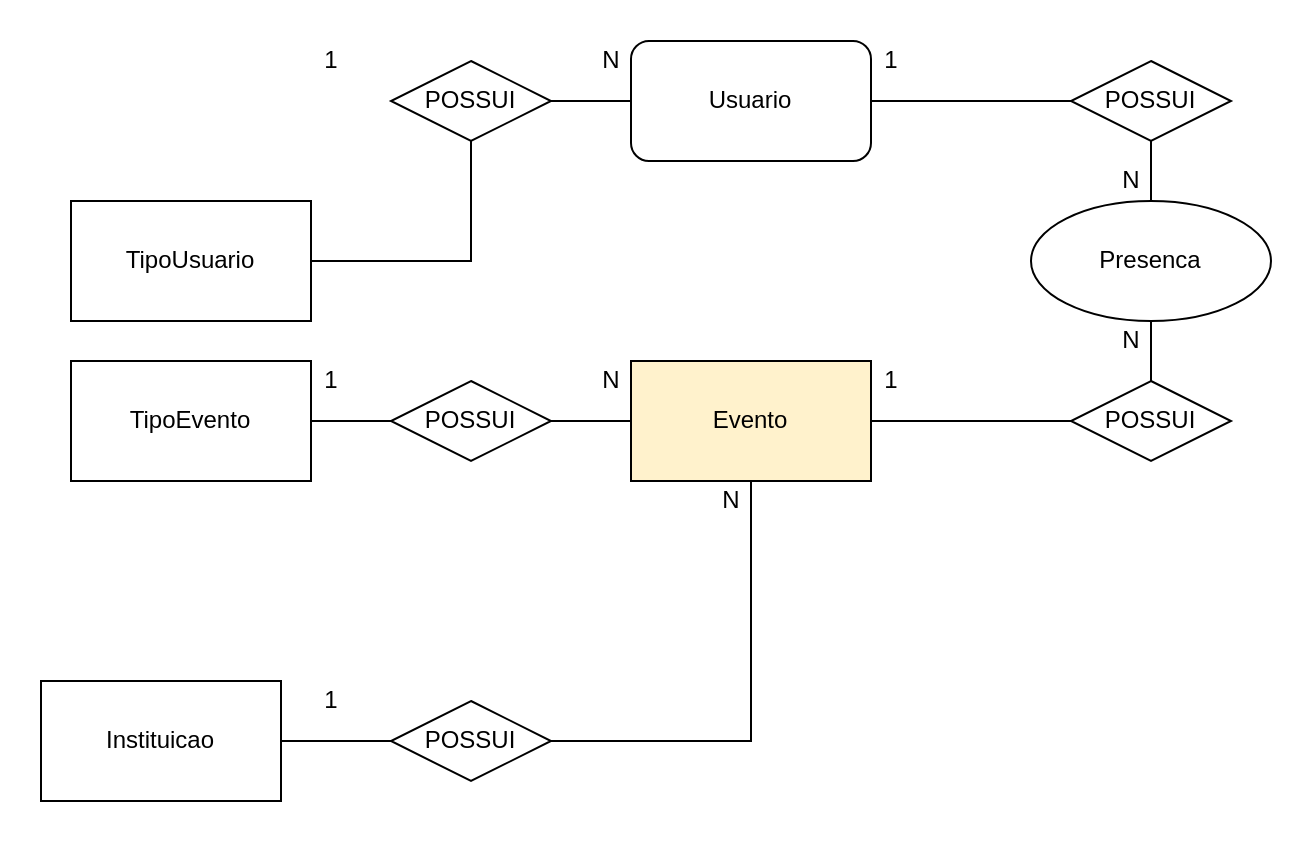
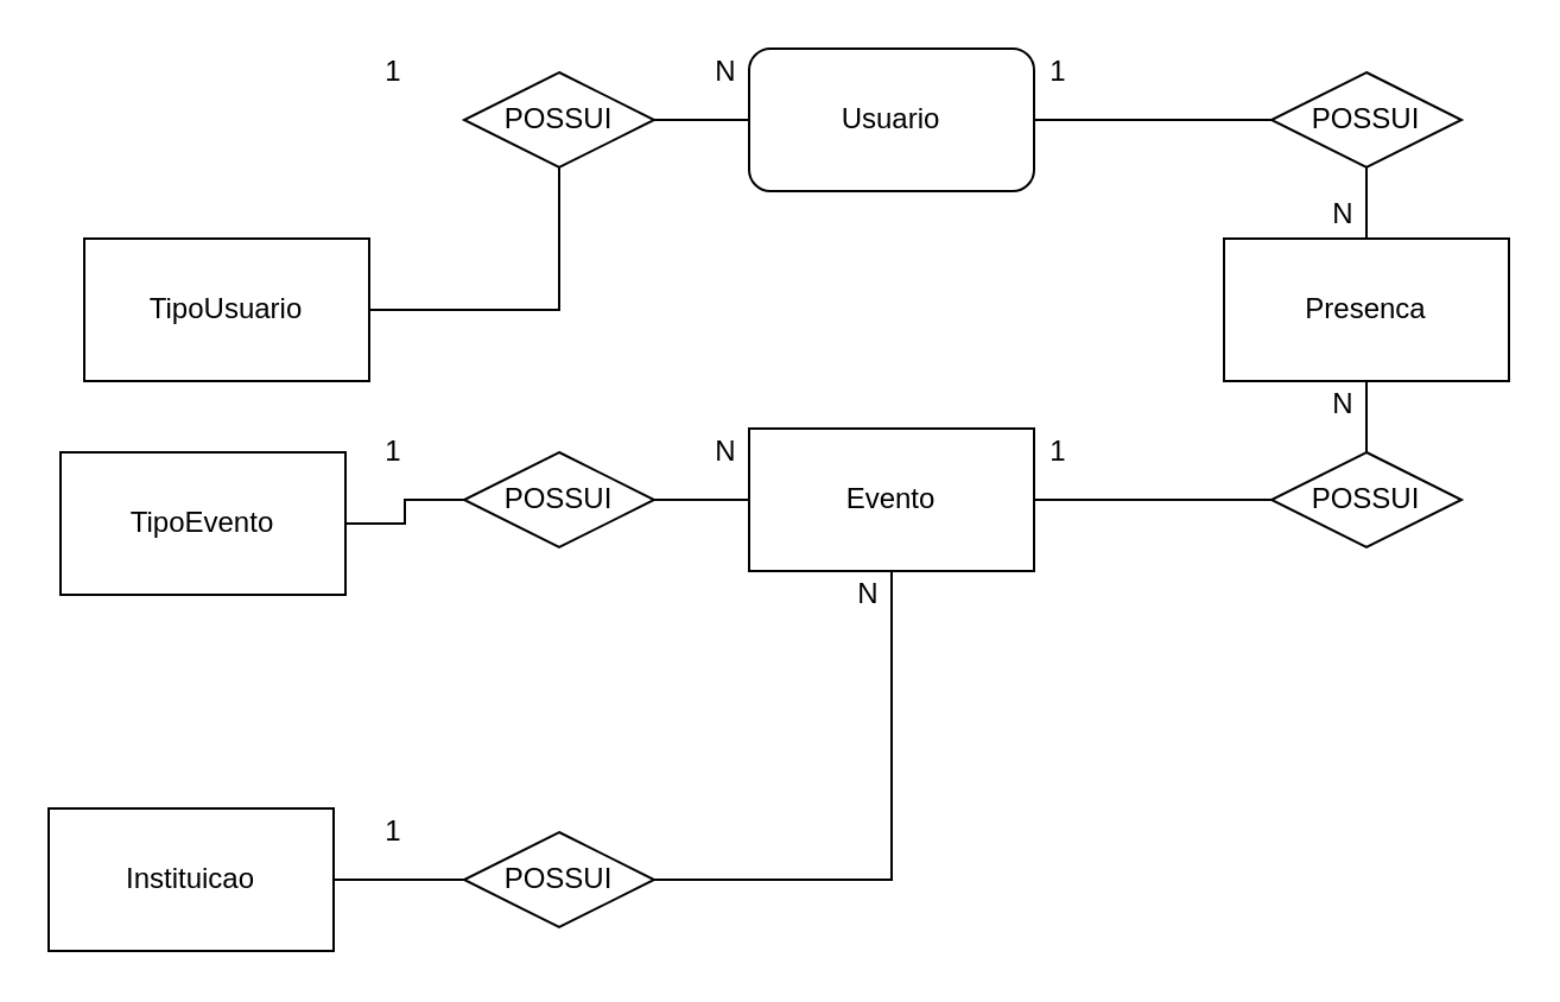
- <mxCell id="13" value="Presenca" style="ellipse;whiteSpace=wrap;html=1;" parent="1" vertex="1"><mxGeometry x="515" y="100" width="120" height="60" as="geometry" /></mxCell>
+ <mxCell id="13" value="Presenca" style="rounded=0;whiteSpace=wrap;html=1;" parent="1" vertex="1"><mxGeometry x="515" y="100" width="120" height="60" as="geometry" /></mxCell>
- <mxCell id="5" value="TipoEvento" style="rounded=0;whiteSpace=wrap;html=1;" parent="1" vertex="1"><mxGeometry x="35" y="180" width="120" height="60" as="geometry" /></mxCell>
+ <mxCell id="5" value="TipoEvento" style="rounded=0;whiteSpace=wrap;html=1;" parent="1" vertex="1"><mxGeometry x="25" y="190" width="120" height="60" as="geometry" /></mxCell>
- <mxCell id="11" value="Evento" style="rounded=0;whiteSpace=wrap;html=1;fillColor=#fff2cc;" parent="1" vertex="1"><mxGeometry x="315" y="180" width="120" height="60" as="geometry" /></mxCell>
+ <mxCell id="11" value="Evento" style="rounded=0;whiteSpace=wrap;html=1;" parent="1" vertex="1"><mxGeometry x="315" y="180" width="120" height="60" as="geometry" /></mxCell>
